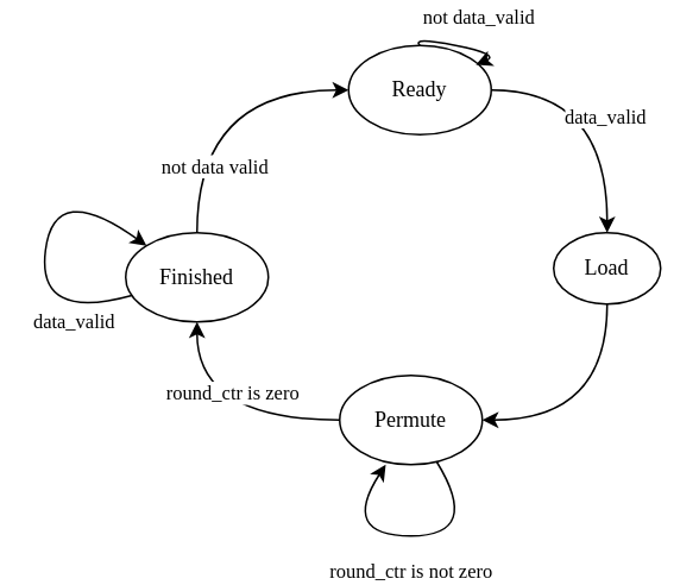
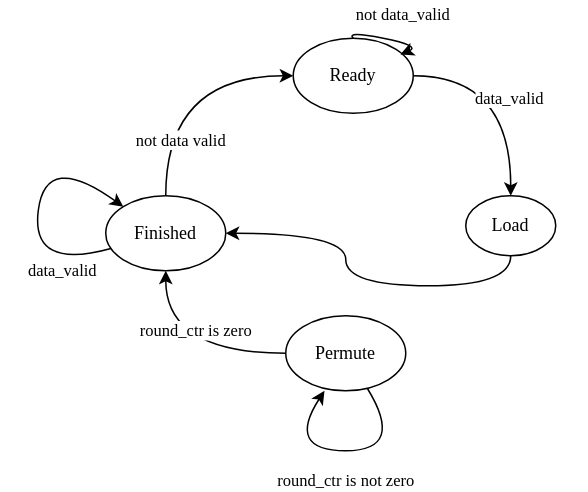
- <mxCell id="4" style="edgeStyle=orthogonalEdgeStyle;curved=1;rounded=0;orthogonalLoop=1;jettySize=auto;html=1;shadow=0;fontFamily=Lucida Console;exitX=0.5;exitY=1;exitDx=0;exitDy=0;entryX=1;entryY=0.5;entryDx=0;entryDy=0;" edge="1" parent="1" source="5" target="7"><mxGeometry relative="1" as="geometry" /></mxCell>
+ <mxCell id="4" style="edgeStyle=orthogonalEdgeStyle;curved=1;rounded=0;orthogonalLoop=1;jettySize=auto;html=1;shadow=0;fontFamily=Lucida Console;exitX=0.5;exitY=1;exitDx=0;exitDy=0;" edge="1" parent="1" source="5" target="9"><mxGeometry relative="1" as="geometry" /></mxCell>
